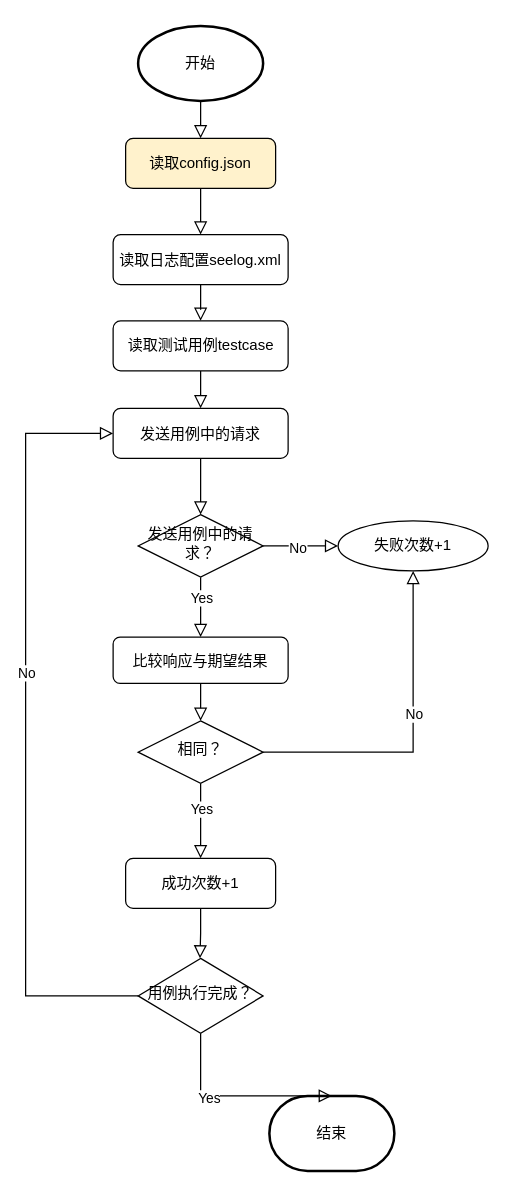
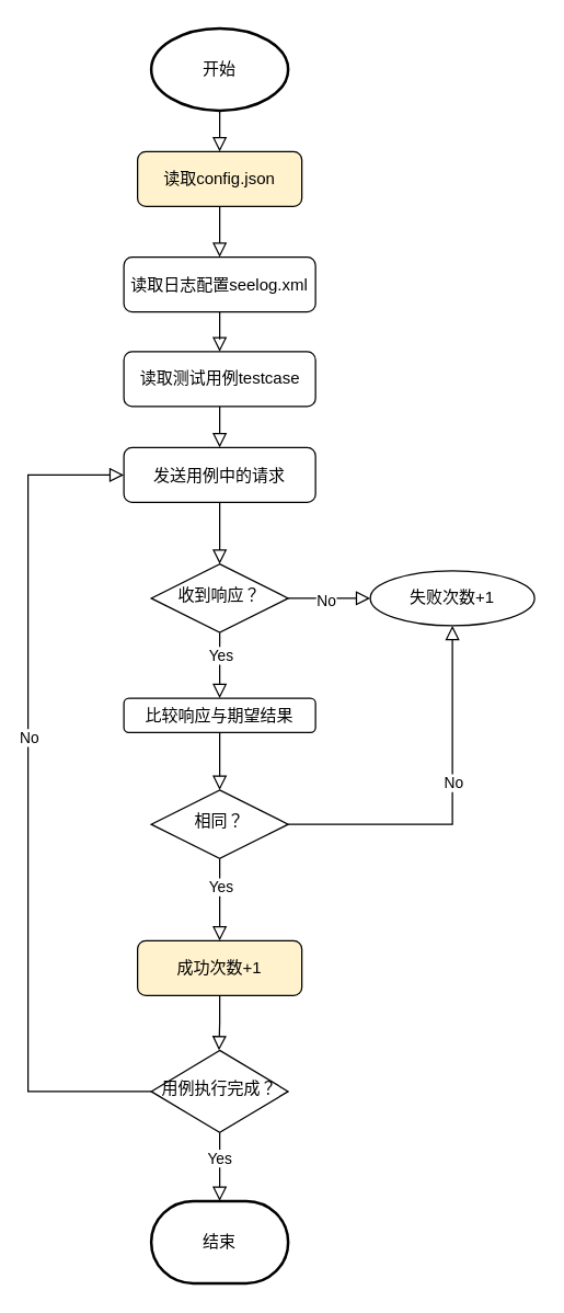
- <mxCell id="8" value="发送用例中的请求？" style="rhombus;whiteSpace=wrap;html=1;shadow=0;fontFamily=Helvetica;fontSize=12;align=center;strokeWidth=1;spacing=6;spacingTop=-4;" parent="1" vertex="1"><mxGeometry x="110" y="411" width="100" height="50" as="geometry" /></mxCell>
+ <mxCell id="8" value="收到响应？" style="rhombus;whiteSpace=wrap;html=1;shadow=0;fontFamily=Helvetica;fontSize=12;align=center;strokeWidth=1;spacing=6;spacingTop=-4;" parent="1" vertex="1"><mxGeometry x="110" y="411" width="100" height="50" as="geometry" /></mxCell>
- <mxCell id="22" value="比较响应与期望结果" style="rounded=1;fontSize=12;glass=0;strokeWidth=1;shadow=0;" vertex="1" parent="1"><mxGeometry x="90" y="509" width="140" height="37" as="geometry" /></mxCell>
+ <mxCell id="22" value="比较响应与期望结果" style="rounded=1;fontSize=12;glass=0;strokeWidth=1;shadow=0;" vertex="1" parent="1"><mxGeometry x="90" y="509" width="140" height="25" as="geometry" /></mxCell>
- <mxCell id="15" value="成功次数+1" style="rounded=1;whiteSpace=wrap;html=1;fontSize=12;glass=0;strokeWidth=1;shadow=0;" parent="1" vertex="1"><mxGeometry x="100" y="686" width="120" height="40" as="geometry" /></mxCell>
+ <mxCell id="15" value="成功次数+1" style="rounded=1;whiteSpace=wrap;html=1;fontSize=12;glass=0;strokeWidth=1;shadow=0;fillColor=#fff2cc;" parent="1" vertex="1"><mxGeometry x="100" y="686" width="120" height="40" as="geometry" /></mxCell>
- <mxCell id="17" value="结束" style="strokeWidth=2;html=1;shape=mxgraph.flowchart.terminator;whiteSpace=wrap;" vertex="1" parent="1"><mxGeometry x="215" y="876" width="100" height="60" as="geometry" /></mxCell>
+ <mxCell id="17" value="结束" style="strokeWidth=2;html=1;shape=mxgraph.flowchart.terminator;whiteSpace=wrap;" vertex="1" parent="1"><mxGeometry x="110" y="876" width="100" height="60" as="geometry" /></mxCell>
